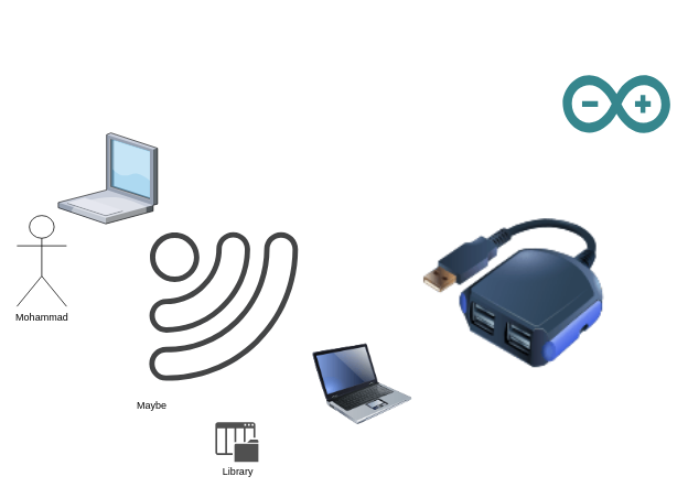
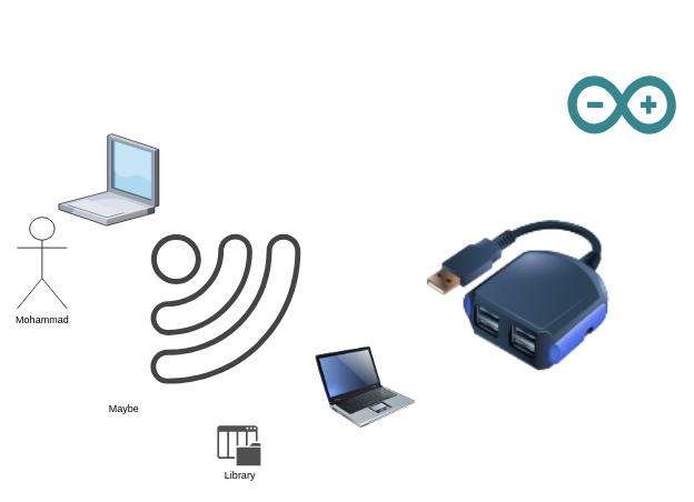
- <mxCell id="11" value="Maybe" style="text;html=1;align=center;verticalAlign=middle;resizable=0;points=[];autosize=1;strokeColor=none;" vertex="1" parent="1"><mxGeometry x="158" y="480" width="50" height="20" as="geometry" /></mxCell>
+ <mxCell id="11" value="Maybe" style="text;html=1;align=center;verticalAlign=middle;resizable=0;points=[];autosize=1;strokeColor=none;" vertex="1" parent="1"><mxGeometry x="123" y="480" width="50" height="20" as="geometry" /></mxCell>
